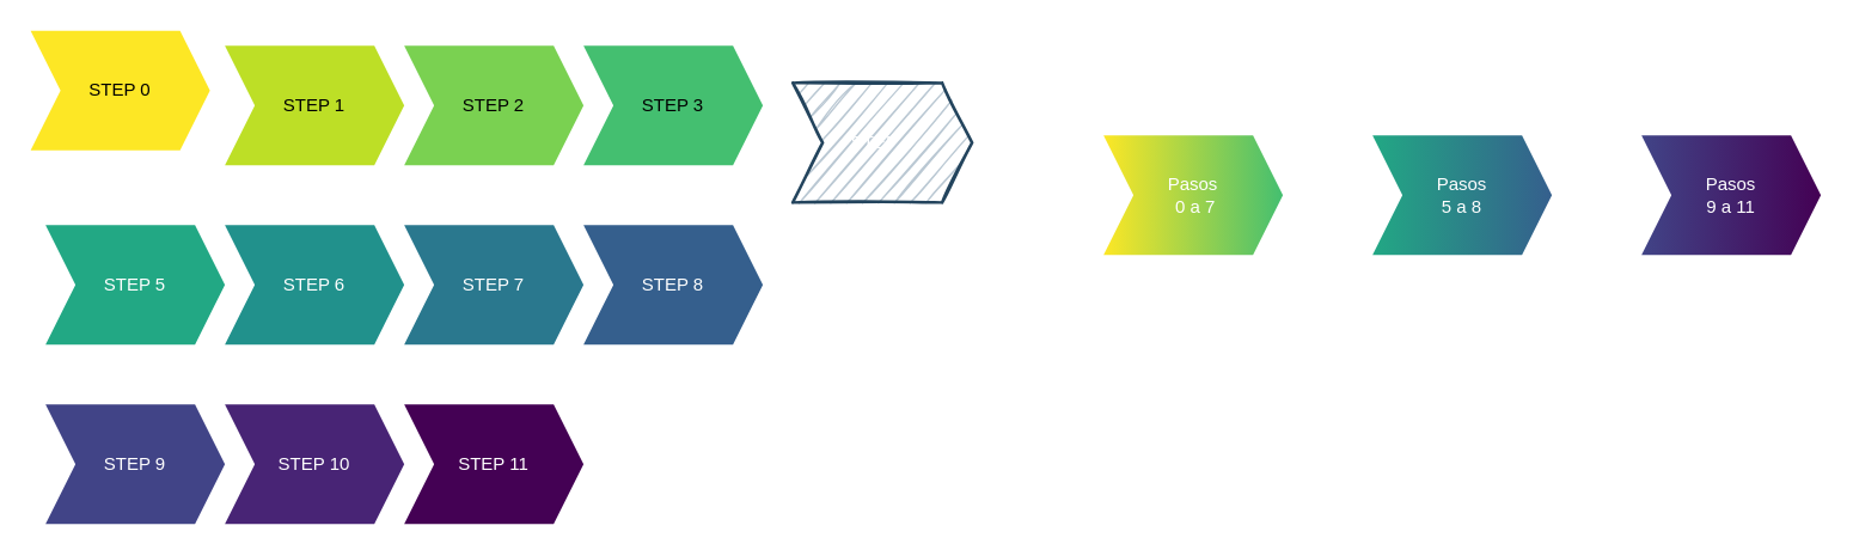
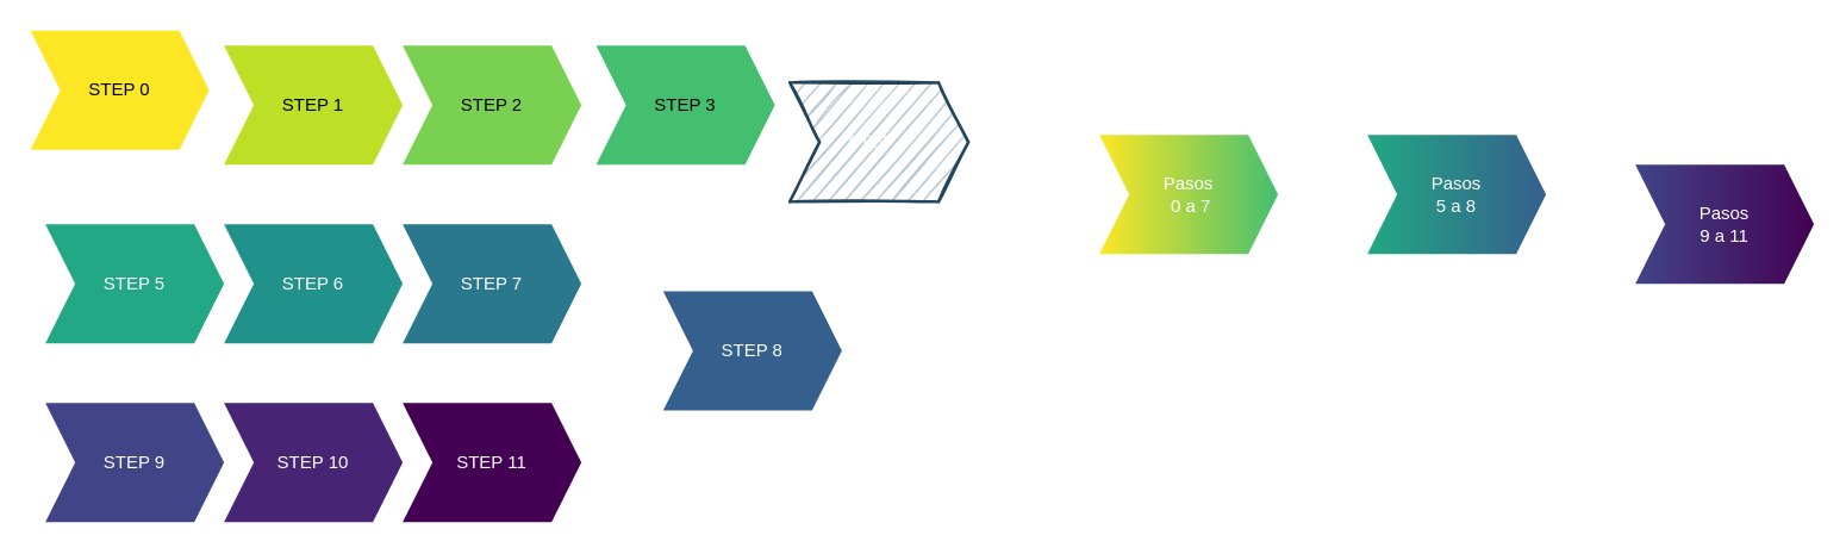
- <mxCell id="9" value="STEP 3" style="shape=step;perimeter=stepPerimeter;whiteSpace=wrap;html=1;fixedSize=1;align=center;strokeWidth=2;fillColor=#44BF70;strokeColor=none;" vertex="1" parent="1"><mxGeometry x="390" y="30" width="120" height="80" as="geometry" /></mxCell>
+ <mxCell id="9" value="STEP 3" style="shape=step;perimeter=stepPerimeter;whiteSpace=wrap;html=1;fixedSize=1;align=center;strokeWidth=2;fillColor=#44BF70;strokeColor=none;" vertex="1" parent="1"><mxGeometry x="400" y="30" width="120" height="80" as="geometry" /></mxCell>
- <mxCell id="15" value="Pasos&lt;br&gt;9 a 11" style="shape=step;perimeter=stepPerimeter;whiteSpace=wrap;html=1;fixedSize=1;align=center;strokeWidth=2;fontColor=#FFFFFF;fillColor=#414487;gradientColor=#440154;gradientDirection=east;rounded=0;strokeColor=none;" vertex="1" parent="1"><mxGeometry x="1098" y="90" width="120" height="80" as="geometry" /></mxCell>
+ <mxCell id="15" value="Pasos&lt;br&gt;9 a 11" style="shape=step;perimeter=stepPerimeter;whiteSpace=wrap;html=1;fixedSize=1;align=center;strokeWidth=2;fontColor=#FFFFFF;fillColor=#414487;gradientColor=#440154;gradientDirection=east;rounded=0;strokeColor=none;" vertex="1" parent="1"><mxGeometry x="1098" y="110" width="120" height="80" as="geometry" /></mxCell>
- <mxCell id="5" value="STEP 8" style="shape=step;perimeter=stepPerimeter;whiteSpace=wrap;html=1;fixedSize=1;align=center;strokeWidth=2;fillColor=#355F8D;fontColor=#FFFFFF;strokeColor=none;" vertex="1" parent="1"><mxGeometry x="390" y="150" width="120" height="80" as="geometry" /></mxCell>
+ <mxCell id="5" value="STEP 8" style="shape=step;perimeter=stepPerimeter;whiteSpace=wrap;html=1;fixedSize=1;align=center;strokeWidth=2;fillColor=#355F8D;fontColor=#FFFFFF;strokeColor=none;" vertex="1" parent="1"><mxGeometry x="445" y="195" width="120" height="80" as="geometry" /></mxCell>
